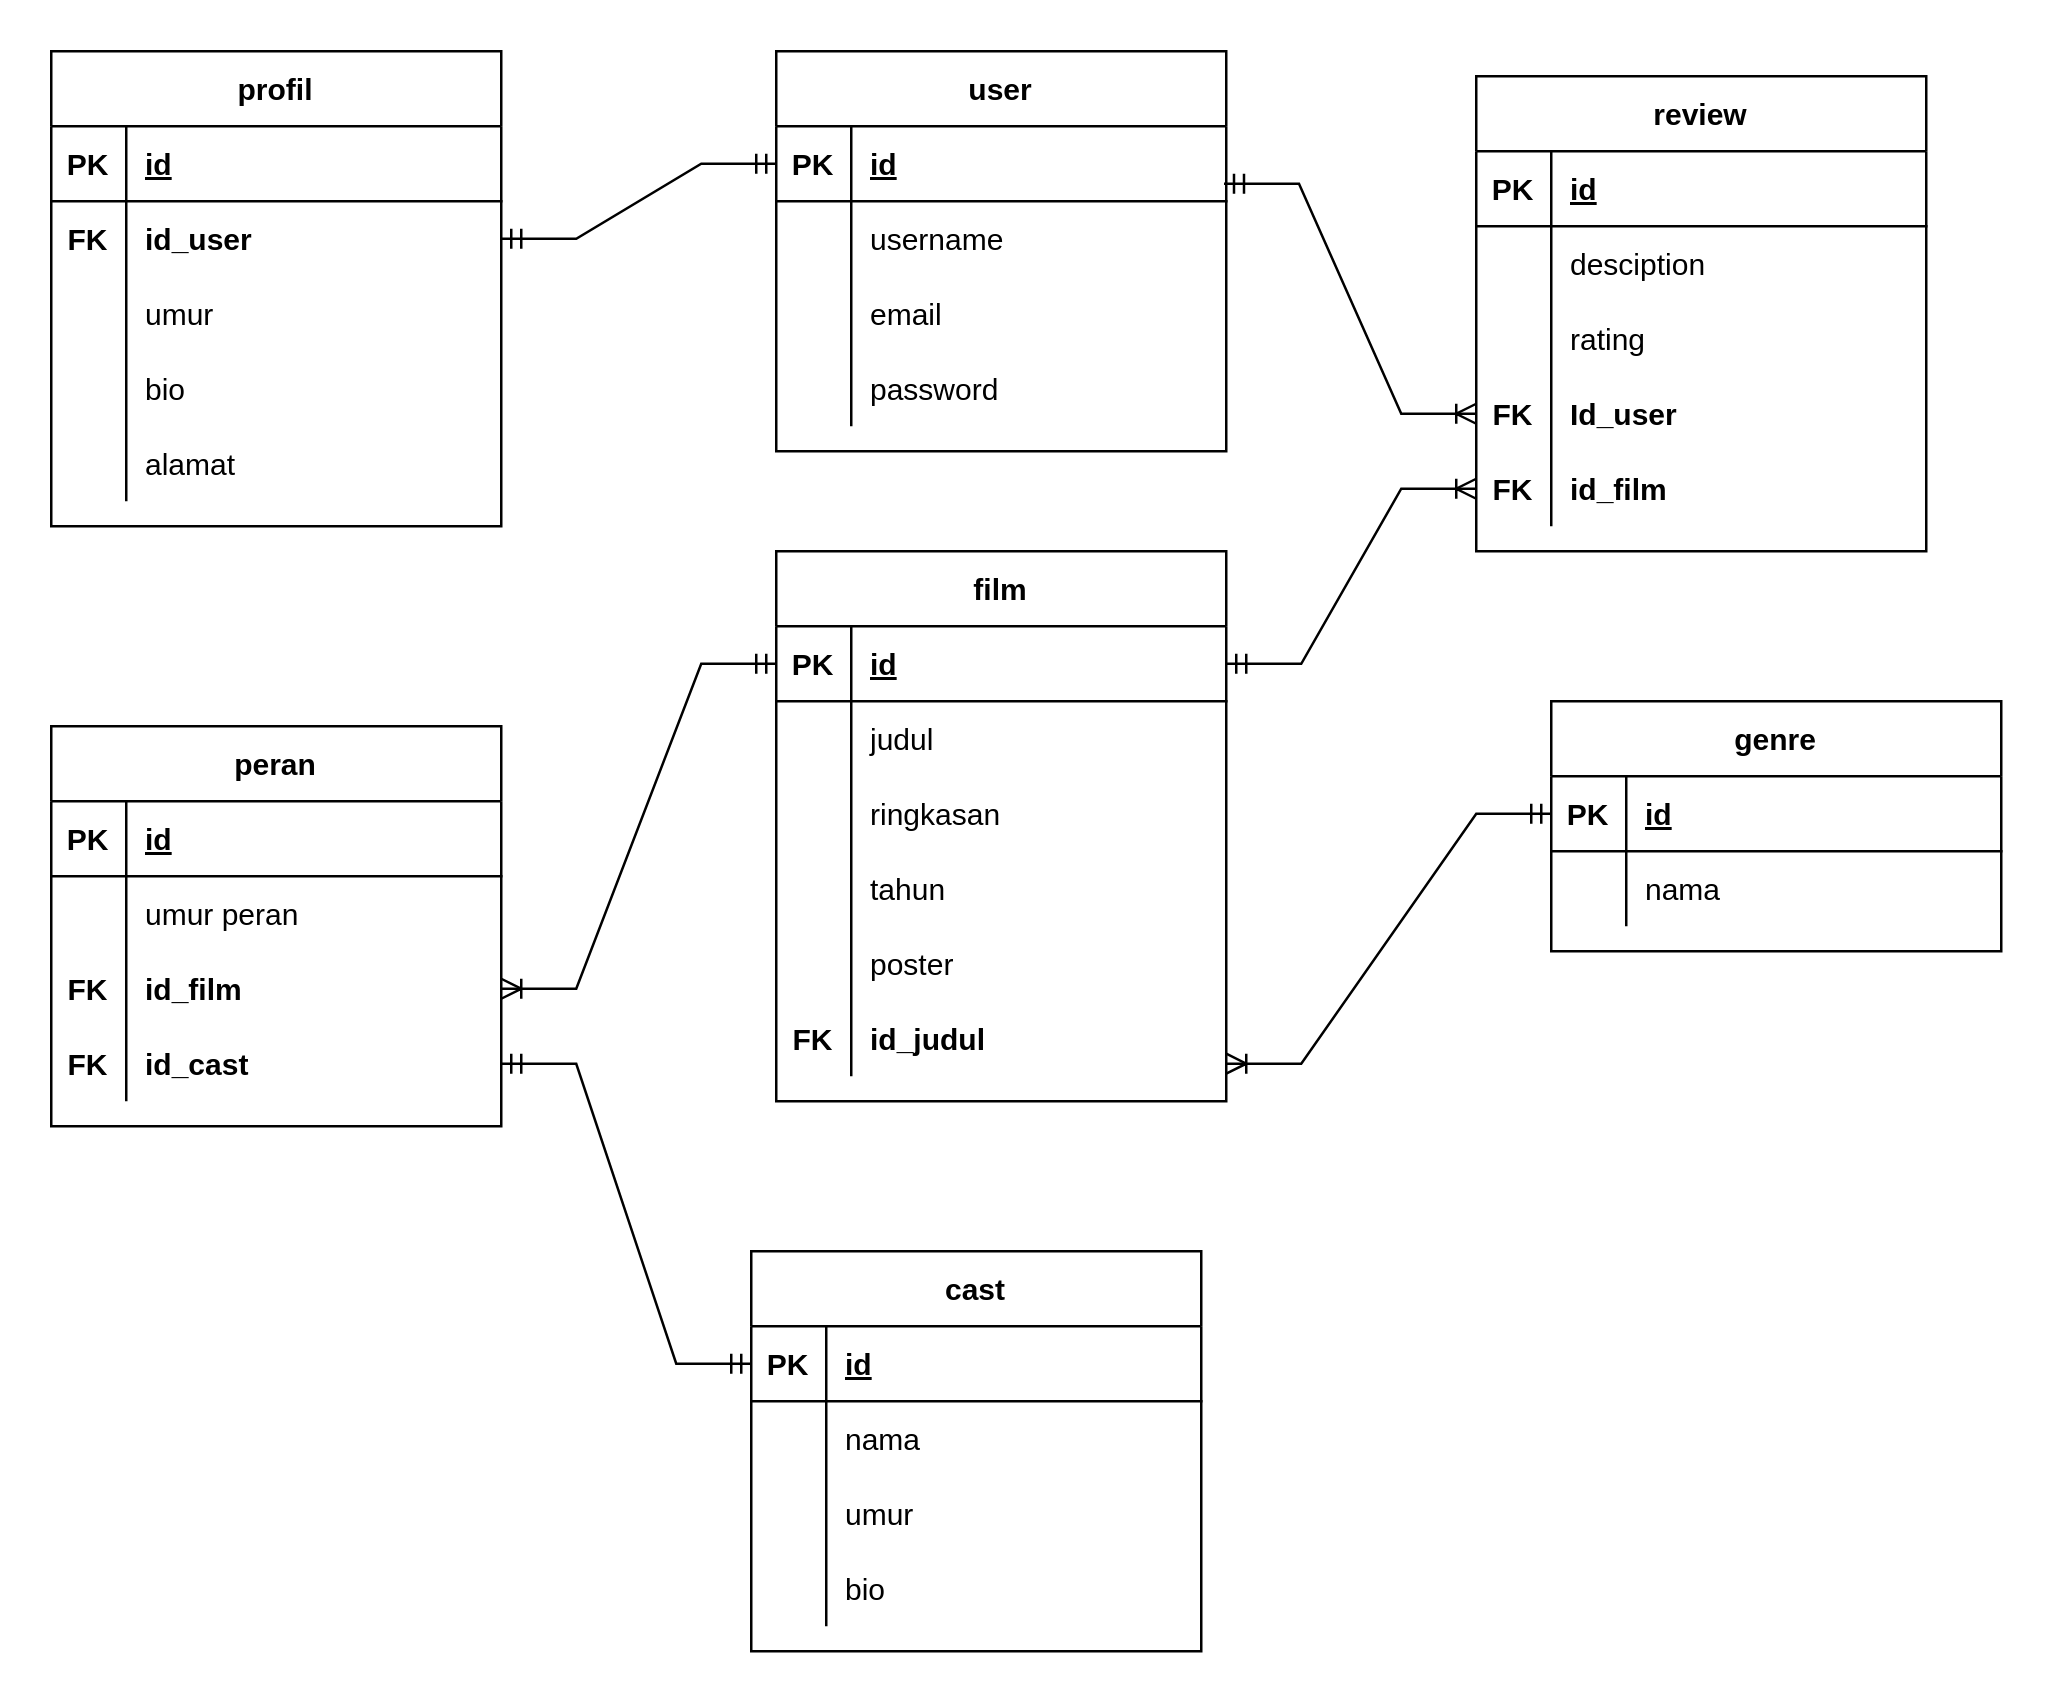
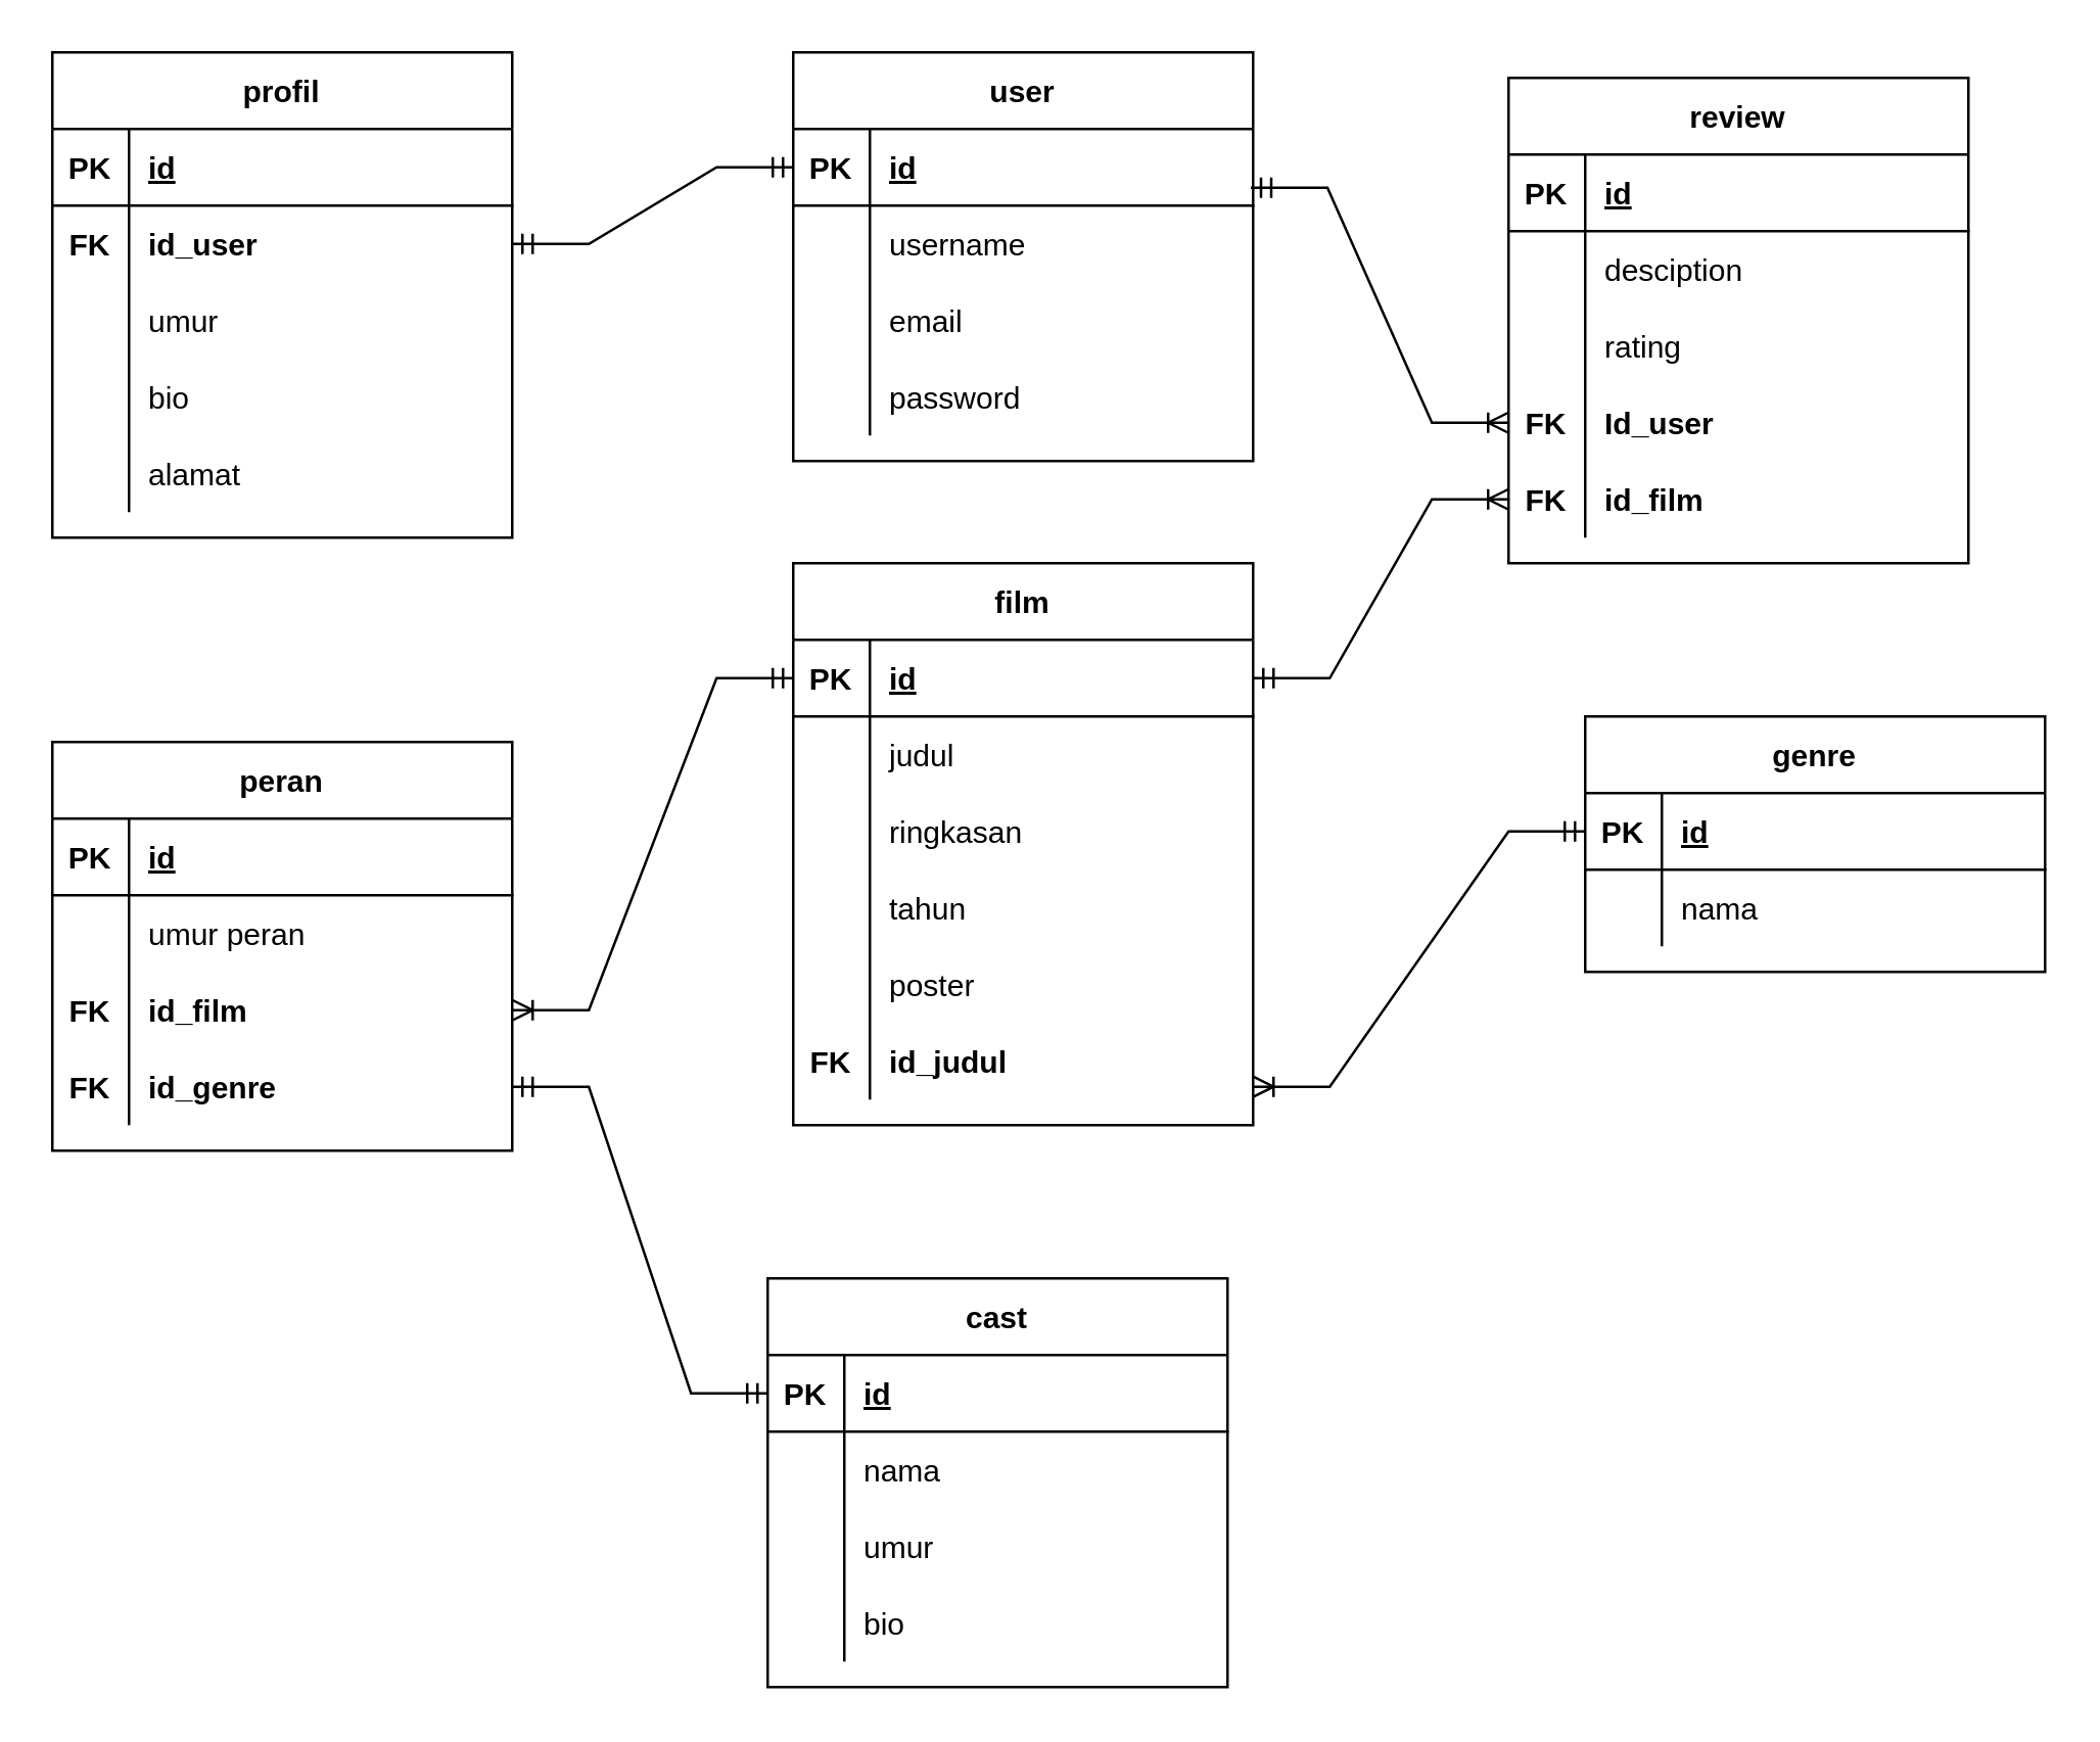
- <mxCell id="100" value="id_cast" style="shape=partialRectangle;connectable=0;fillColor=none;top=0;left=0;bottom=0;right=0;align=left;spacingLeft=6;overflow=hidden;fontStyle=1" vertex="1" parent="98"><mxGeometry x="30" width="150" height="30" as="geometry"><mxRectangle width="150" height="30" as="alternateBounds" /></mxGeometry></mxCell>
+ <mxCell id="100" value="id_genre" style="shape=partialRectangle;connectable=0;fillColor=none;top=0;left=0;bottom=0;right=0;align=left;spacingLeft=6;overflow=hidden;fontStyle=1" vertex="1" parent="98"><mxGeometry x="30" width="150" height="30" as="geometry"><mxRectangle width="150" height="30" as="alternateBounds" /></mxGeometry></mxCell>
